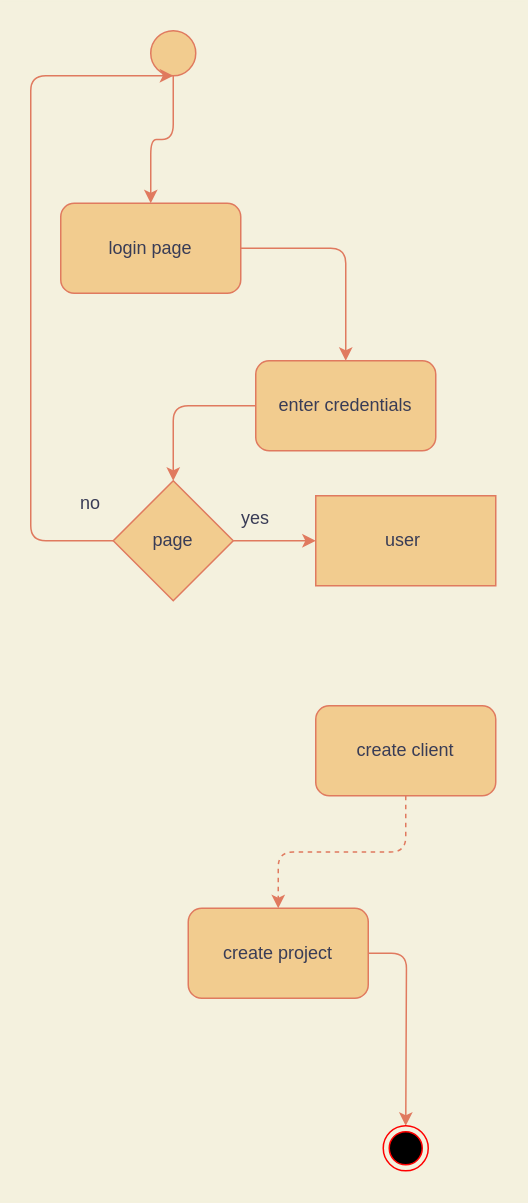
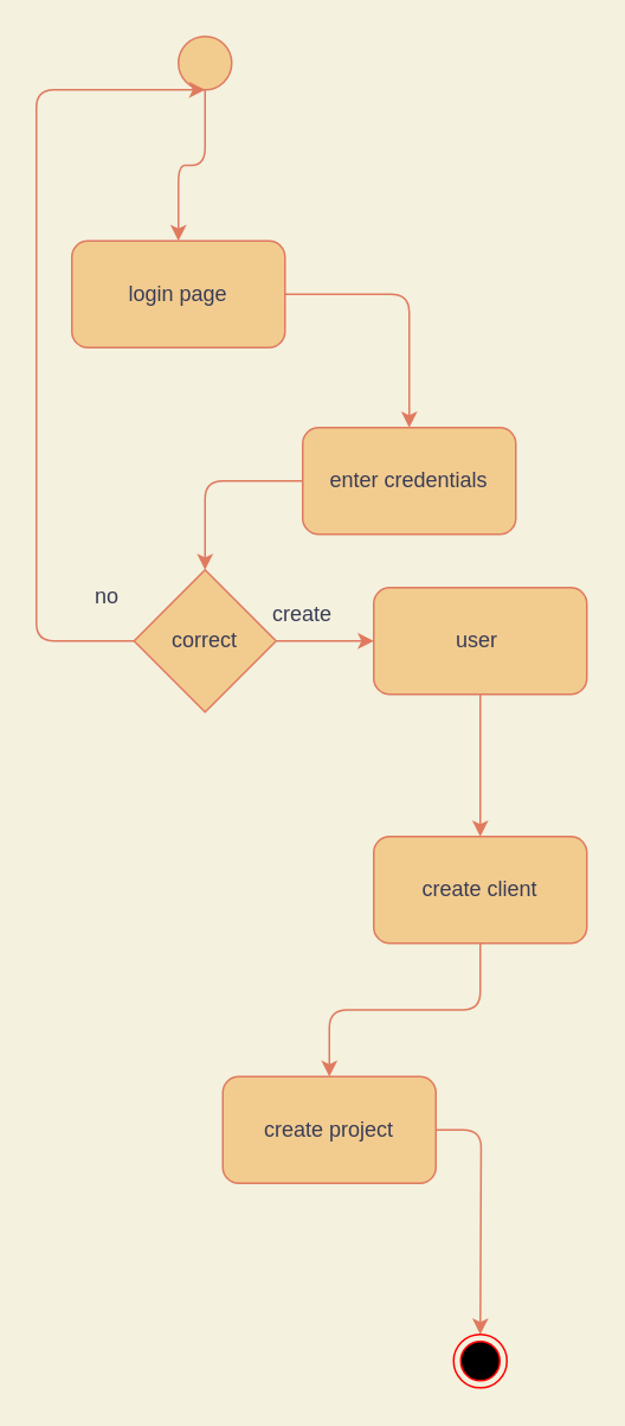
- <mxCell id="11" value="yes" style="text;html=1;strokeColor=none;fillColor=none;align=center;verticalAlign=middle;whiteSpace=wrap;rounded=0;sketch=0;fontColor=#393C56;" parent="1" vertex="1"><mxGeometry x="140" y="330" width="60" height="30" as="geometry" /></mxCell>
+ <mxCell id="11" value="create" style="text;html=1;strokeColor=none;fillColor=none;align=center;verticalAlign=middle;whiteSpace=wrap;rounded=0;sketch=0;fontColor=#393C56;" parent="1" vertex="1"><mxGeometry x="140" y="330" width="60" height="30" as="geometry" /></mxCell>
- <mxCell id="10" value="page" style="rhombus;whiteSpace=wrap;html=1;rounded=0;sketch=0;fontColor=#393C56;strokeColor=#E07A5F;fillColor=#F2CC8F;" parent="1" vertex="1"><mxGeometry x="75" y="320" width="80" height="80" as="geometry" /></mxCell>
+ <mxCell id="10" value="correct" style="rhombus;whiteSpace=wrap;html=1;rounded=0;sketch=0;fontColor=#393C56;strokeColor=#E07A5F;fillColor=#F2CC8F;" parent="1" vertex="1"><mxGeometry x="75" y="320" width="80" height="80" as="geometry" /></mxCell>
- <mxCell id="14" value="user&amp;nbsp;" style="whiteSpace=wrap;html=1;sketch=0;fontColor=#393C56;strokeColor=#E07A5F;fillColor=#F2CC8F;rounded=0;" parent="1" vertex="1"><mxGeometry x="210" y="330" width="120" height="60" as="geometry" /></mxCell>
+ <mxCell id="14" value="user&amp;nbsp;" style="rounded=1;whiteSpace=wrap;html=1;sketch=0;fontColor=#393C56;strokeColor=#E07A5F;fillColor=#F2CC8F;" parent="1" vertex="1"><mxGeometry x="210" y="330" width="120" height="60" as="geometry" /></mxCell>
+ <mxCell id="13" value="" style="edgeStyle=orthogonalEdgeStyle;curved=0;rounded=1;sketch=0;orthogonalLoop=1;jettySize=auto;html=1;fontColor=#393C56;strokeColor=#E07A5F;fillColor=#F2CC8F;" parent="1" source="14" target="16" edge="1"><mxGeometry relative="1" as="geometry" /></mxCell>
- <mxCell id="15" value="" style="edgeStyle=orthogonalEdgeStyle;curved=0;rounded=1;sketch=0;orthogonalLoop=1;jettySize=auto;html=1;fontColor=#393C56;strokeColor=#E07A5F;fillColor=#F2CC8F;dashed=1;" parent="1" source="16" target="18" edge="1"><mxGeometry relative="1" as="geometry" /></mxCell>
+ <mxCell id="15" value="" style="edgeStyle=orthogonalEdgeStyle;curved=0;rounded=1;sketch=0;orthogonalLoop=1;jettySize=auto;html=1;fontColor=#393C56;strokeColor=#E07A5F;fillColor=#F2CC8F;" parent="1" source="16" target="18" edge="1"><mxGeometry relative="1" as="geometry" /></mxCell>
